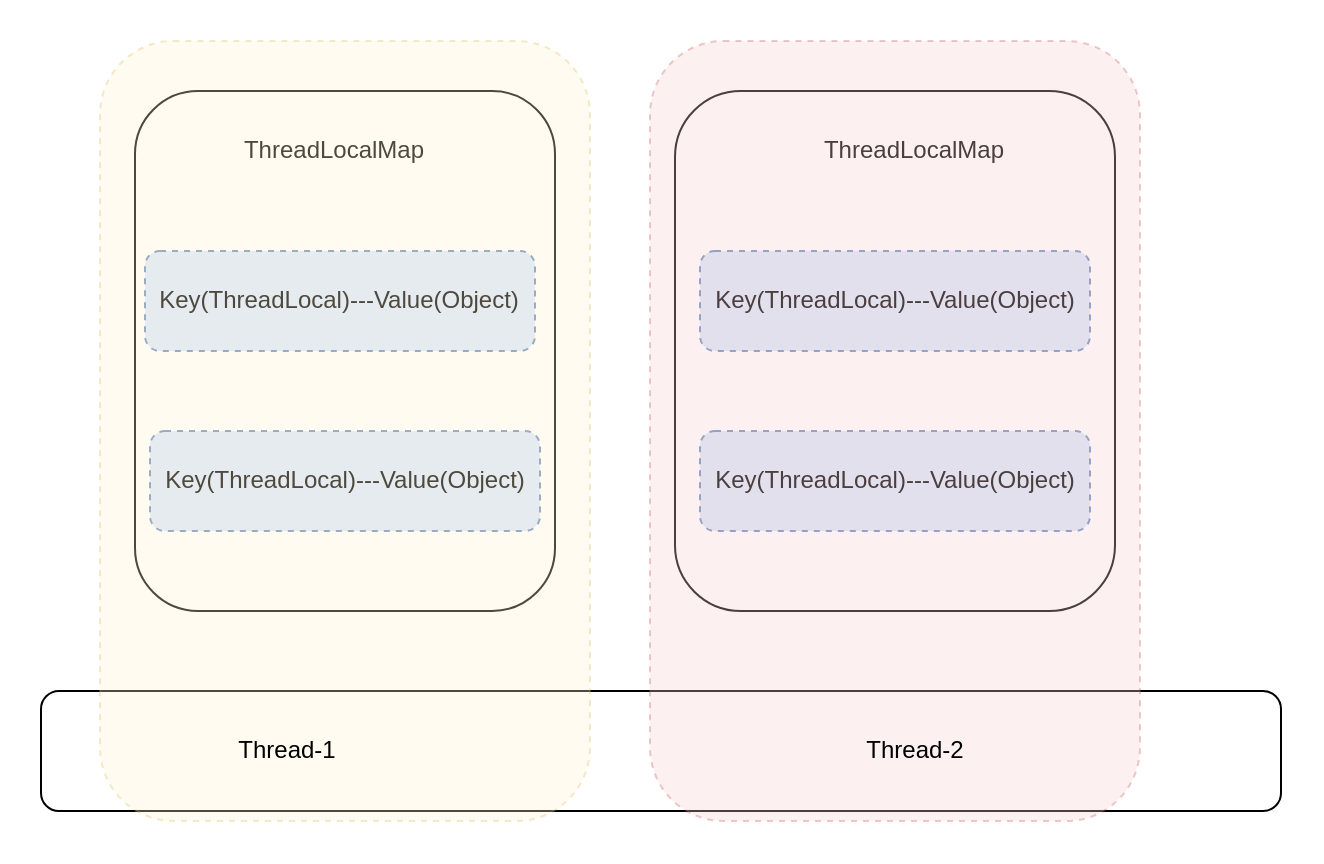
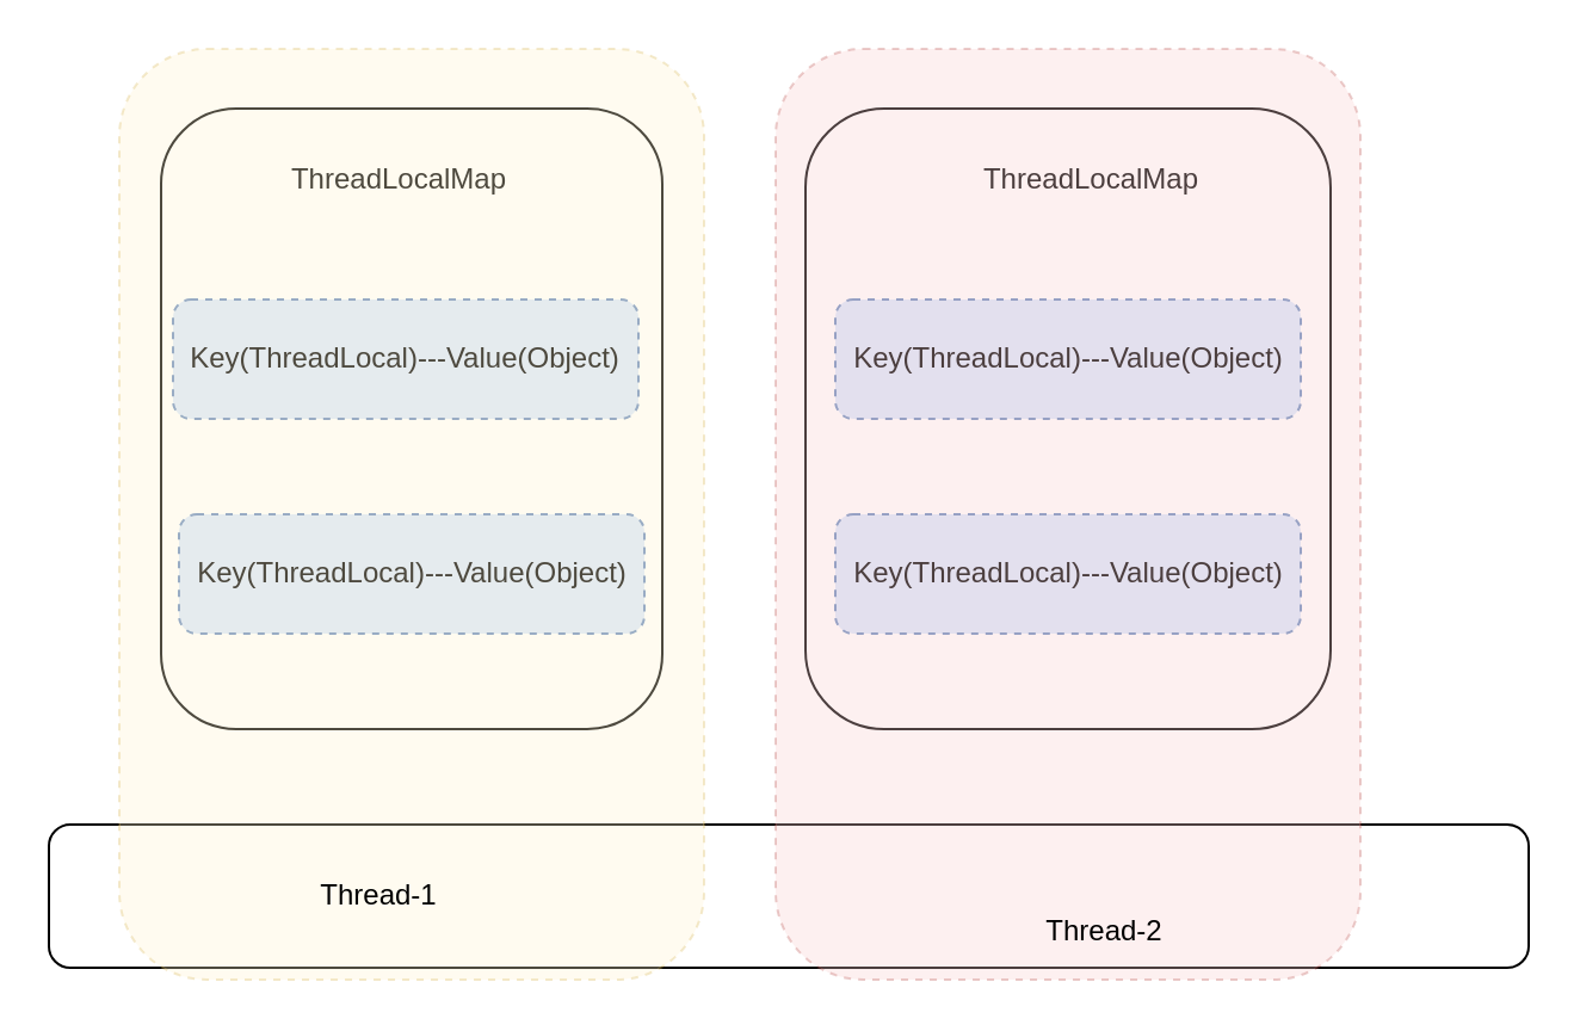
- <mxCell id="12" value="Thread-1" style="text;html=1;strokeColor=none;fillColor=none;align=center;verticalAlign=middle;whiteSpace=wrap;rounded=0;opacity=30;" vertex="1" parent="1"><mxGeometry x="102" y="365" width="83" height="20" as="geometry" /></mxCell>
+ <mxCell id="12" value="Thread-1" style="text;html=1;strokeColor=none;fillColor=none;align=center;verticalAlign=middle;whiteSpace=wrap;rounded=0;opacity=30;" vertex="1" parent="1"><mxGeometry x="117" y="365" width="83" height="20" as="geometry" /></mxCell>
- <mxCell id="14" value="Thread-2" style="text;html=1;strokeColor=none;fillColor=none;align=center;verticalAlign=middle;whiteSpace=wrap;rounded=0;opacity=30;" vertex="1" parent="1"><mxGeometry x="415.5" y="365" width="83" height="20" as="geometry" /></mxCell>
+ <mxCell id="14" value="Thread-2" style="text;html=1;strokeColor=none;fillColor=none;align=center;verticalAlign=middle;whiteSpace=wrap;rounded=0;opacity=30;" vertex="1" parent="1"><mxGeometry x="420.5" y="380" width="83" height="20" as="geometry" /></mxCell>
